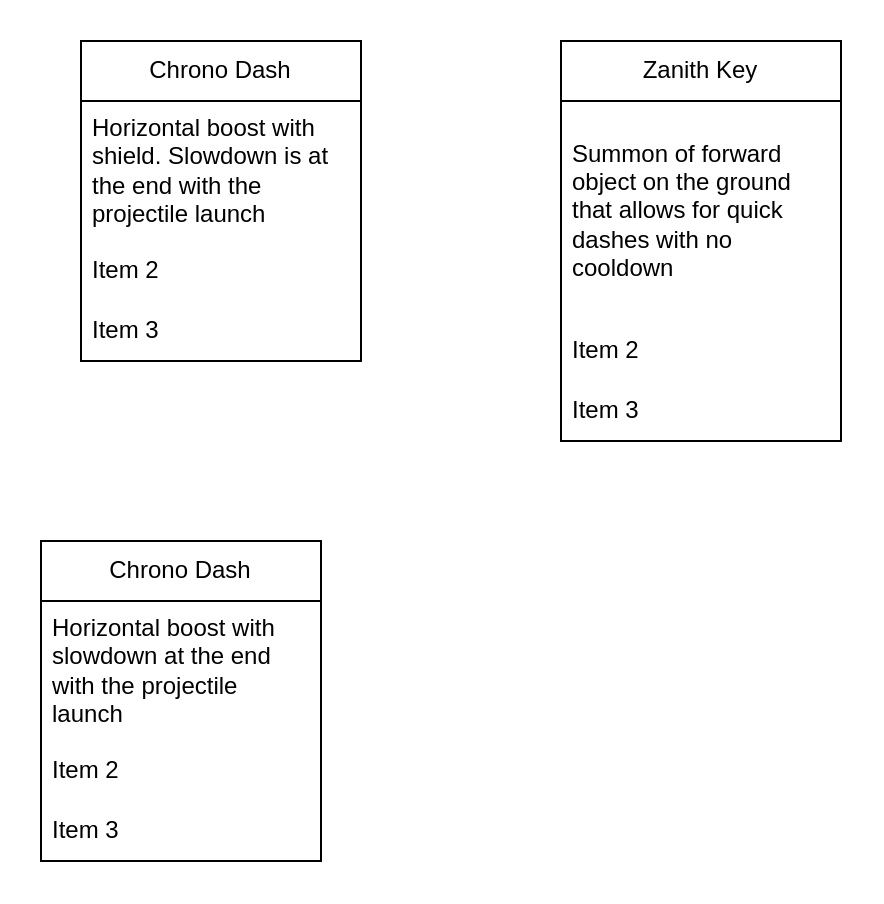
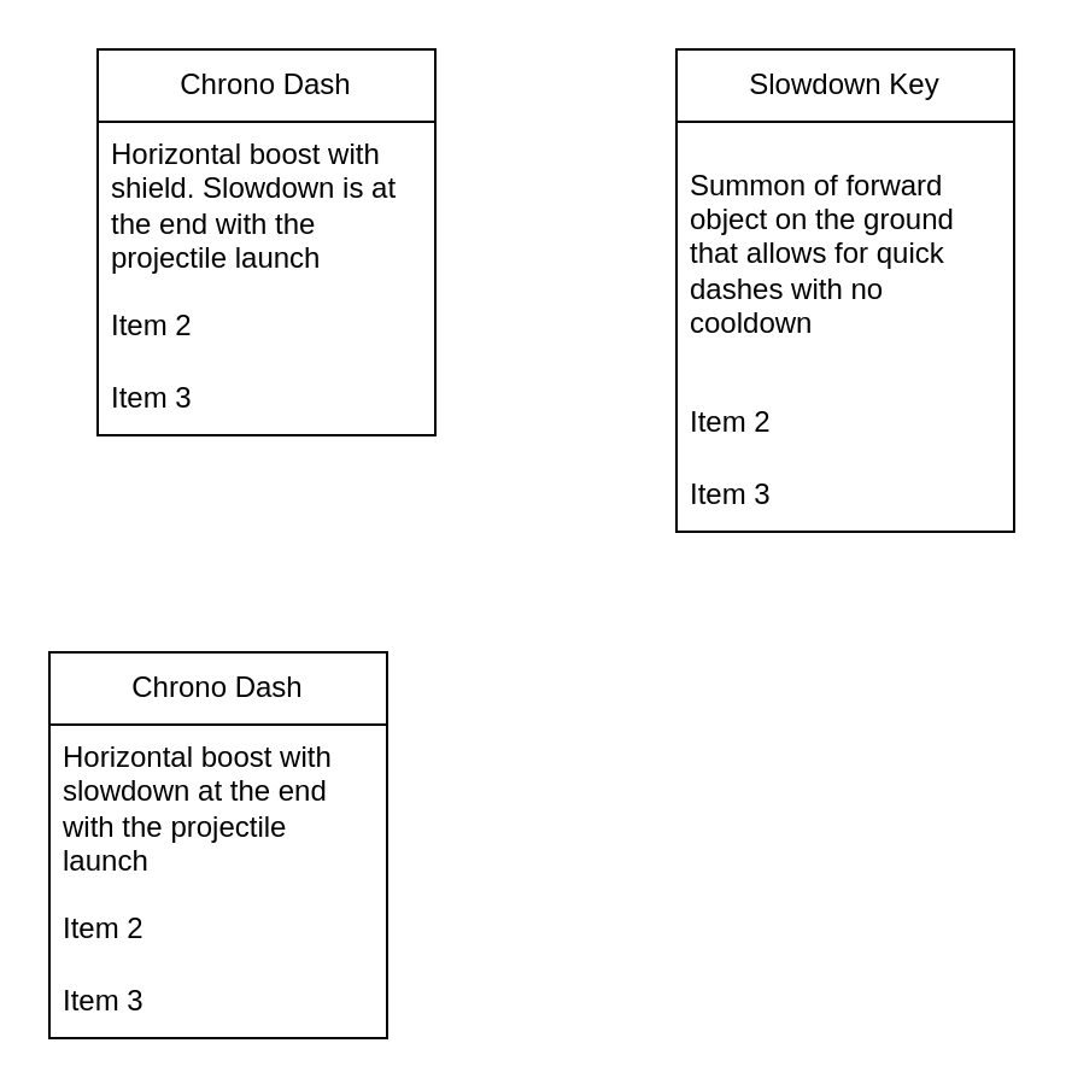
- <mxCell id="6" value="Zanith Key" style="swimlane;fontStyle=0;childLayout=stackLayout;horizontal=1;startSize=30;horizontalStack=0;resizeParent=1;resizeParentMax=0;resizeLast=0;collapsible=1;marginBottom=0;whiteSpace=wrap;html=1;" vertex="1" parent="1"><mxGeometry x="280" y="20" width="140" height="200" as="geometry" /></mxCell>
+ <mxCell id="6" value="Slowdown Key" style="swimlane;fontStyle=0;childLayout=stackLayout;horizontal=1;startSize=30;horizontalStack=0;resizeParent=1;resizeParentMax=0;resizeLast=0;collapsible=1;marginBottom=0;whiteSpace=wrap;html=1;" vertex="1" parent="1"><mxGeometry x="280" y="20" width="140" height="200" as="geometry" /></mxCell>
